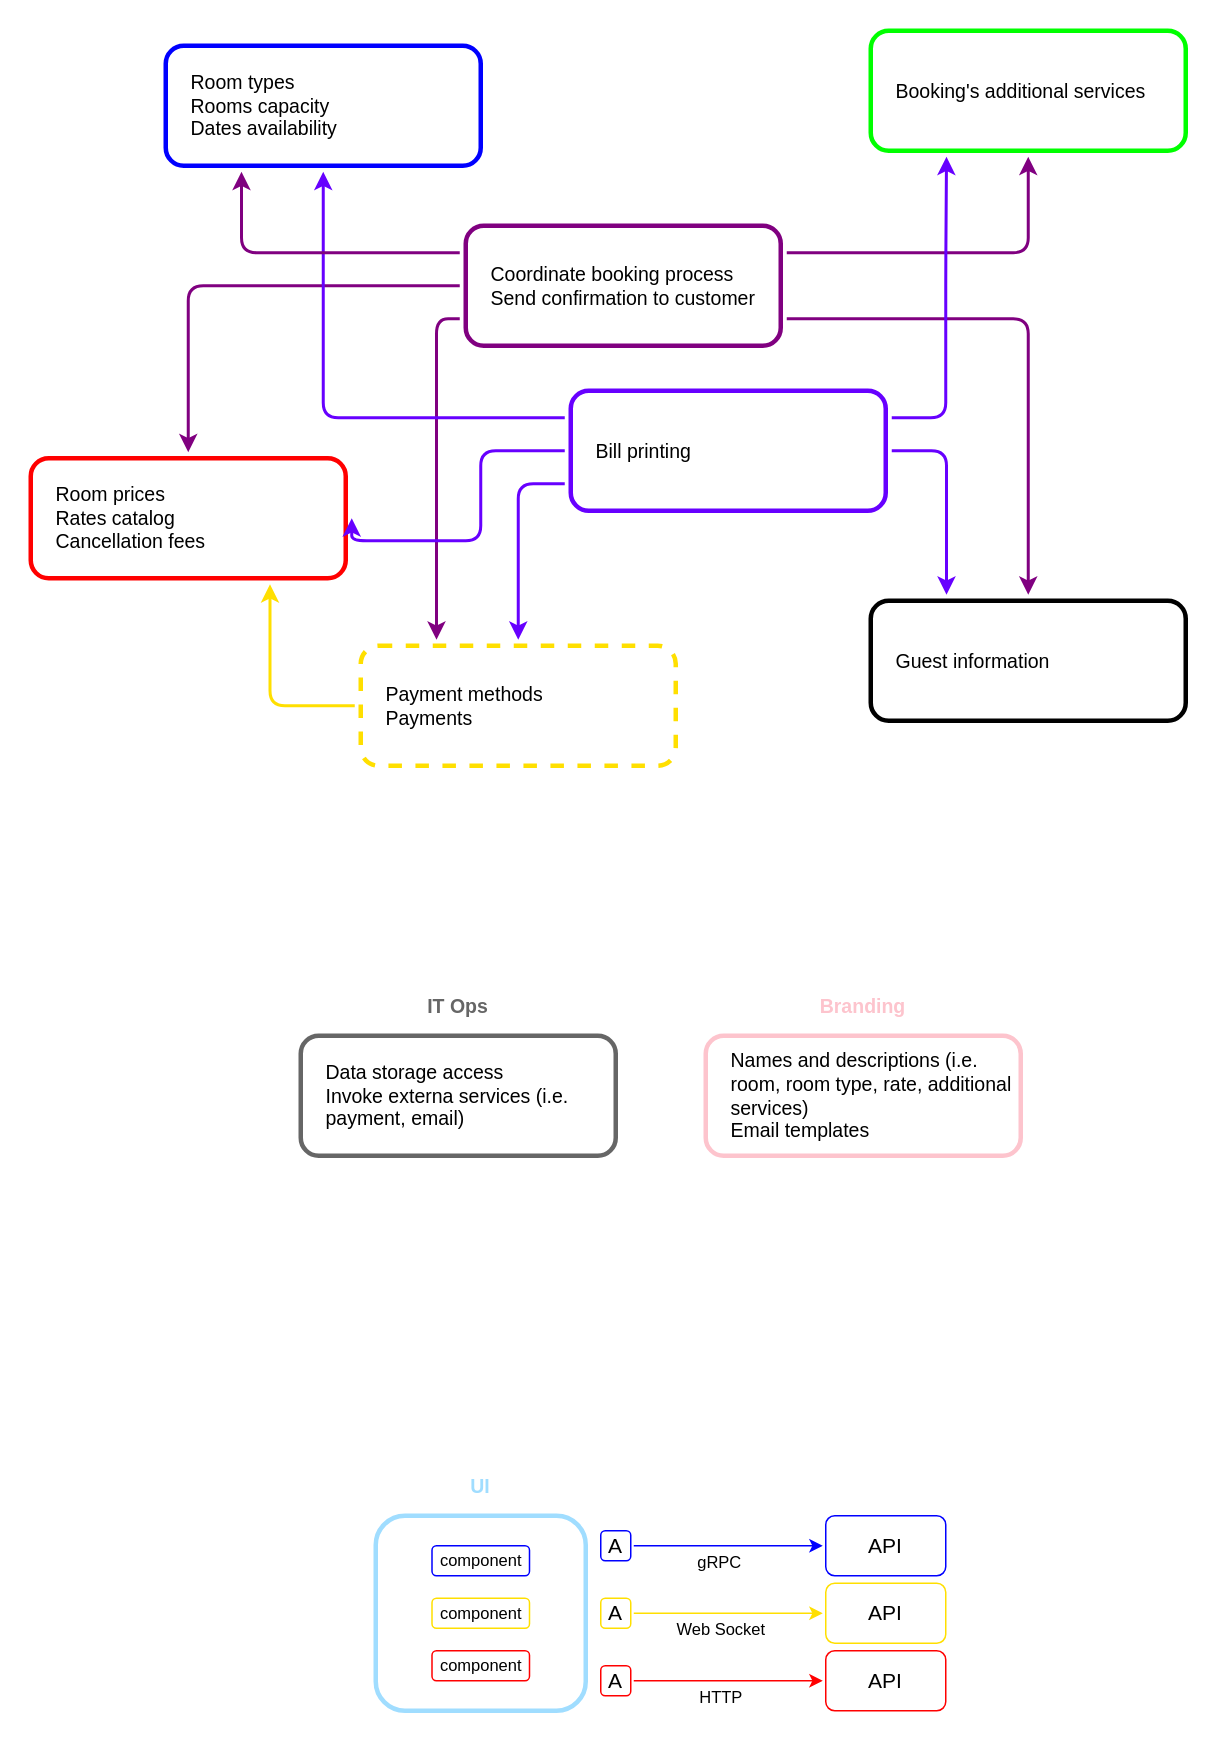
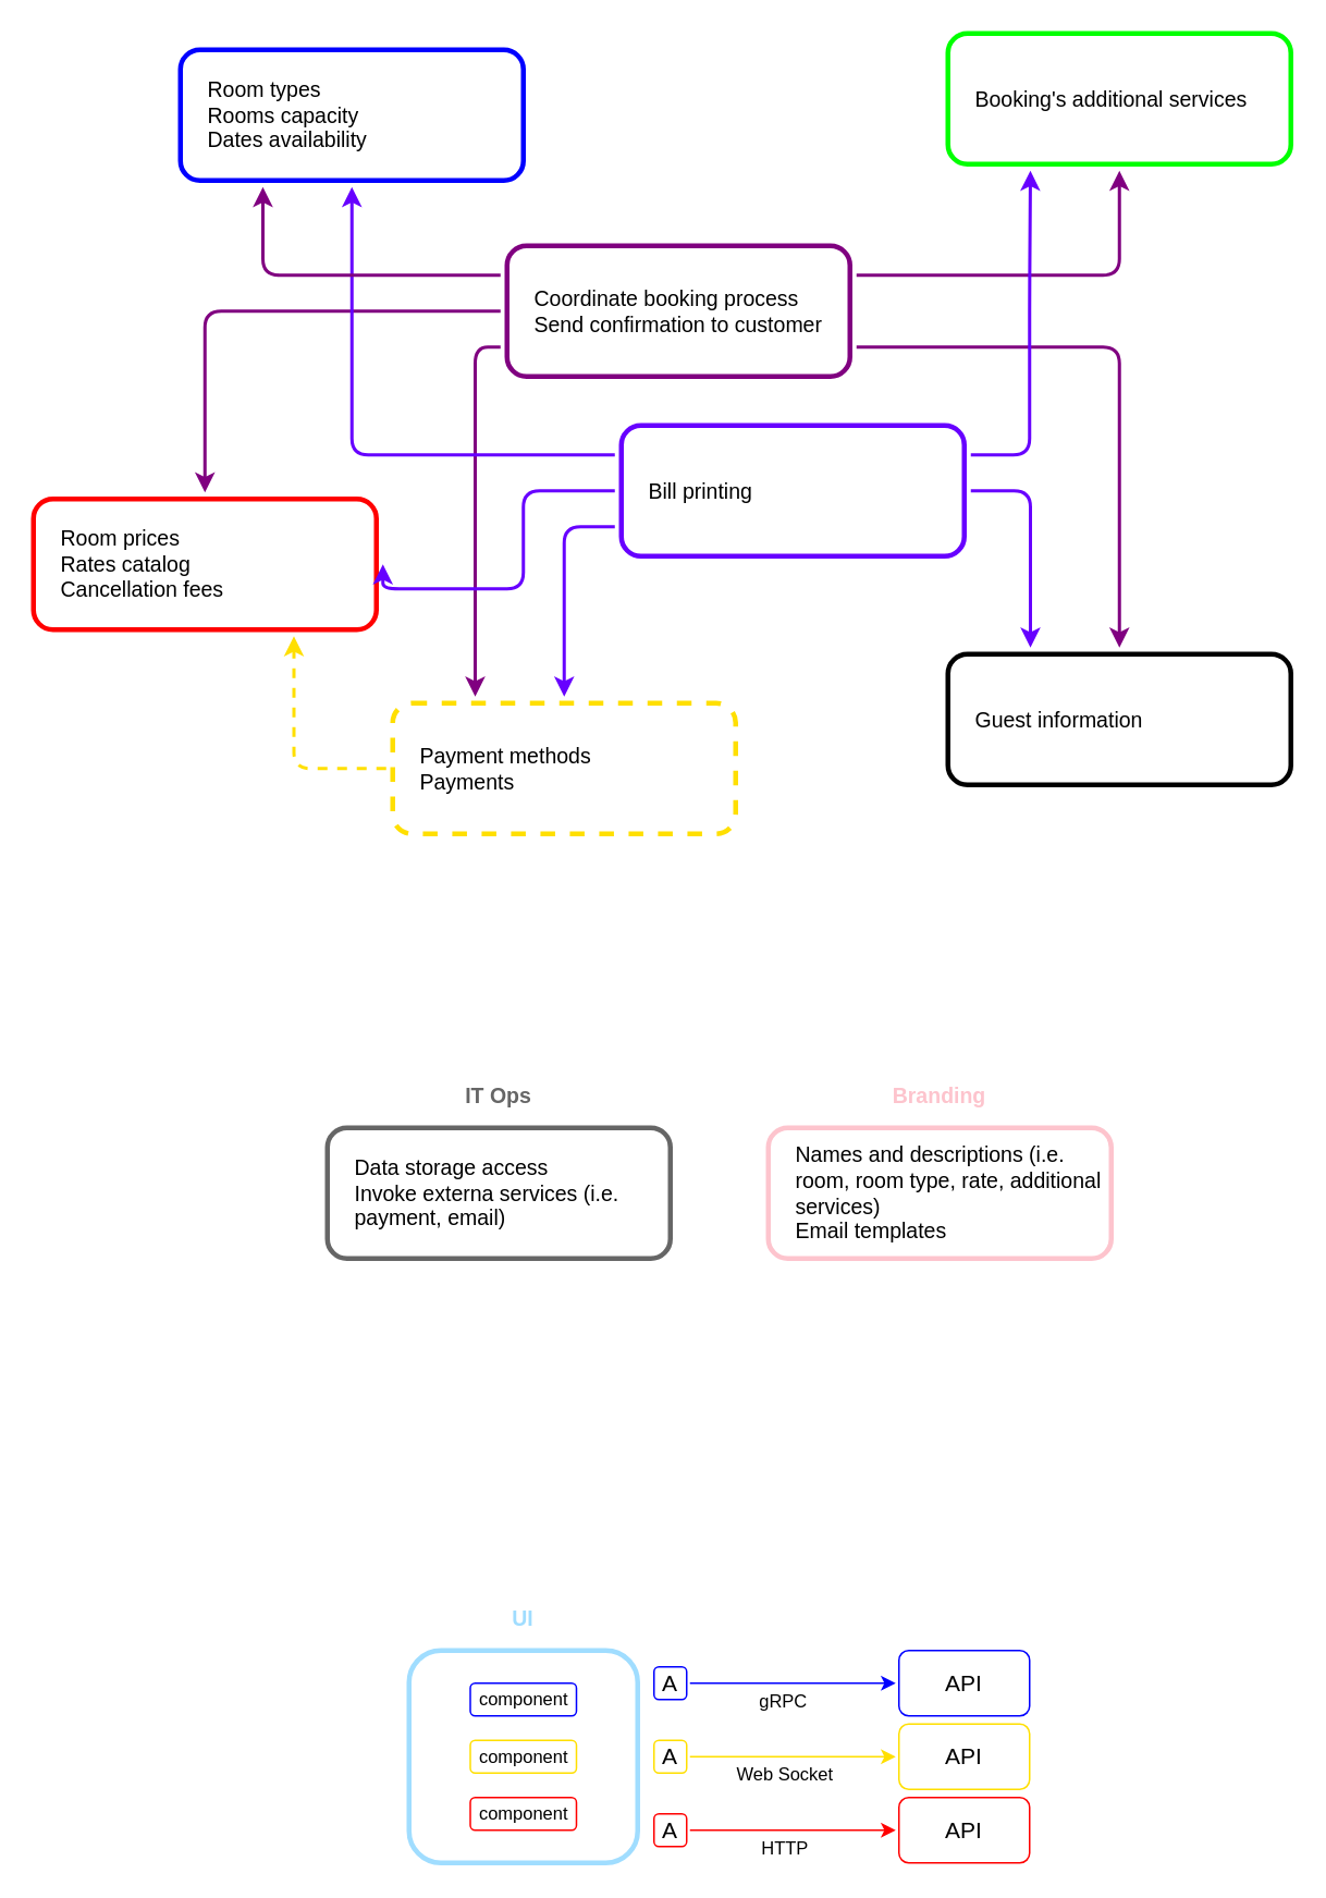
- <mxCell id="11" style="edgeStyle=orthogonalEdgeStyle;orthogonalLoop=1;jettySize=auto;html=1;exitX=0;exitY=0.5;exitDx=0;exitDy=0;entryX=0.75;entryY=1;entryDx=0;entryDy=0;fontSize=13;fontColor=#ffdf00;strokeColor=#FFDF00;rounded=1;strokeWidth=2;" parent="1" source="12" target="10" edge="1"><mxGeometry relative="1" as="geometry" /></mxCell>
+ <mxCell id="11" style="edgeStyle=orthogonalEdgeStyle;orthogonalLoop=1;jettySize=auto;html=1;exitX=0;exitY=0.5;exitDx=0;exitDy=0;entryX=0.75;entryY=1;entryDx=0;entryDy=0;fontSize=13;fontColor=#ffdf00;strokeColor=#FFDF00;rounded=1;strokeWidth=2;dashed=1;" parent="1" source="12" target="10" edge="1"><mxGeometry relative="1" as="geometry" /></mxCell>
